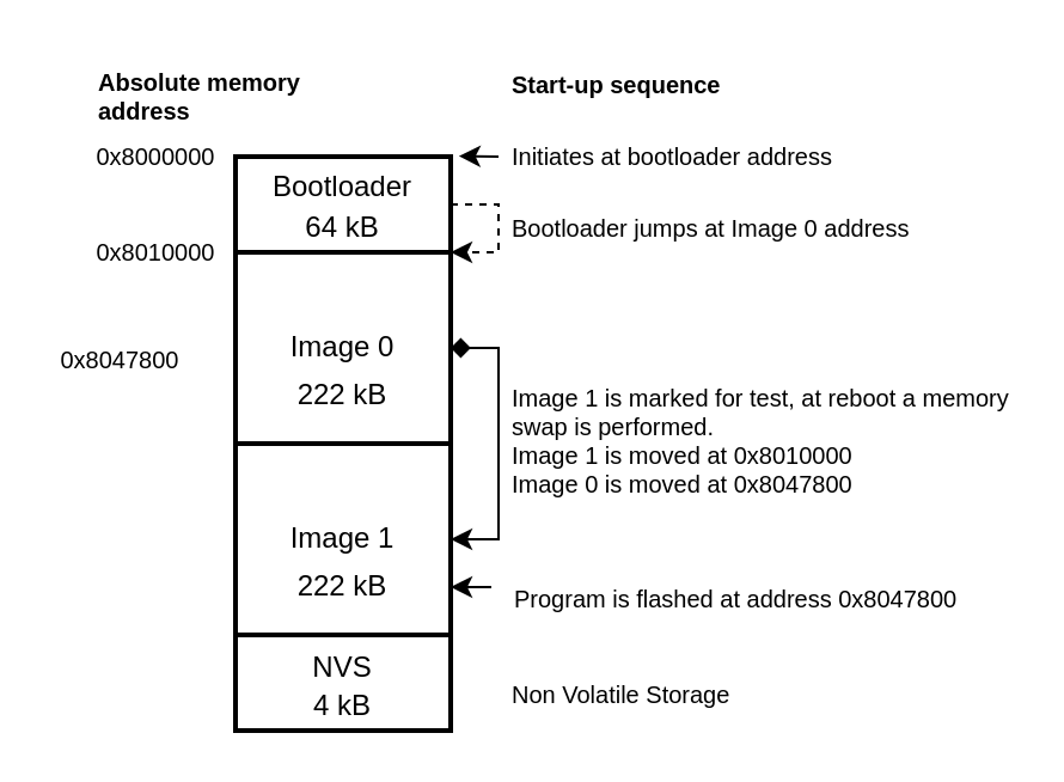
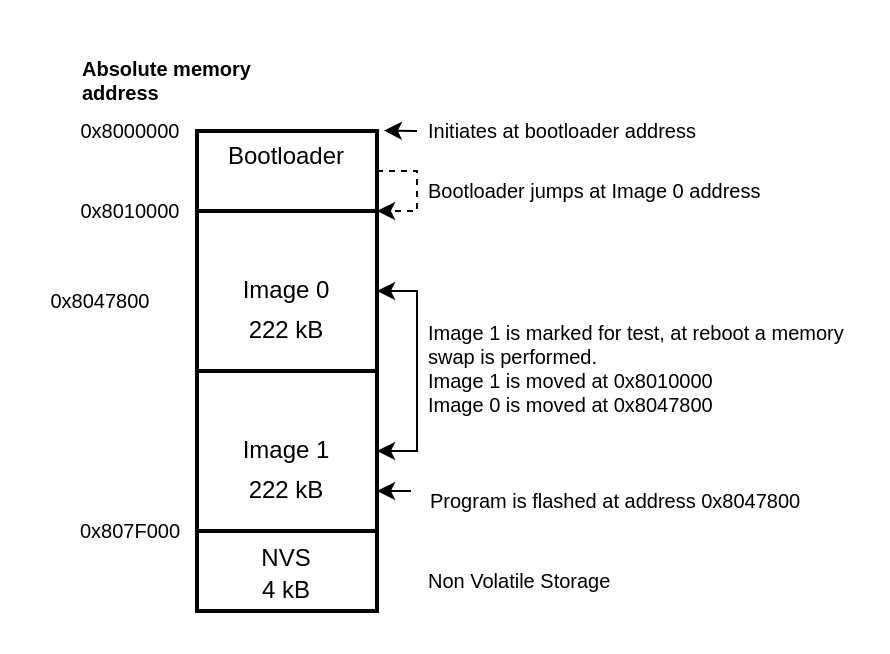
- <mxCell id="13" value="Start-up sequence" style="text;html=1;align=left;verticalAlign=middle;whiteSpace=wrap;rounded=0;fontStyle=1;fontSize=10;" vertex="1" parent="1"><mxGeometry x="212" y="20" width="110" height="30" as="geometry" /></mxCell>
- <mxCell id="16" value="64 kB" style="text;html=1;align=center;verticalAlign=middle;whiteSpace=wrap;rounded=0;" vertex="1" parent="1"><mxGeometry x="113" y="85" width="60" height="20" as="geometry" /></mxCell>
- <mxCell id="7" value="" style="endArrow=diamond;startArrow=classic;html=1;rounded=0;exitX=1;exitY=0.5;exitDx=0;exitDy=0;entryX=1;entryY=0.5;entryDx=0;entryDy=0;startFill=1;" edge="1" parent="1" source="4" target="3"><mxGeometry width="50" height="50" relative="1" as="geometry"><mxPoint x="188" y="235" as="sourcePoint" /><mxPoint x="188" y="155" as="targetPoint" /><Array as="points"><mxPoint x="208" y="225" /><mxPoint x="208" y="195" /><mxPoint x="208" y="145" /></Array></mxGeometry></mxCell>
+ <mxCell id="7" value="" style="endArrow=classic;startArrow=classic;html=1;rounded=0;exitX=1;exitY=0.5;exitDx=0;exitDy=0;entryX=1;entryY=0.5;entryDx=0;entryDy=0;startFill=1;" edge="1" parent="1" source="4" target="3"><mxGeometry width="50" height="50" relative="1" as="geometry"><mxPoint x="188" y="235" as="sourcePoint" /><mxPoint x="188" y="155" as="targetPoint" /><Array as="points"><mxPoint x="208" y="225" /><mxPoint x="208" y="195" /><mxPoint x="208" y="145" /></Array></mxGeometry></mxCell>
+ <mxCell id="11" value="0x807F000" style="text;html=1;align=center;verticalAlign=middle;whiteSpace=wrap;rounded=0;fontSize=10;" vertex="1" parent="1"><mxGeometry x="35" y="255" width="60" height="20" as="geometry" /></mxCell>
